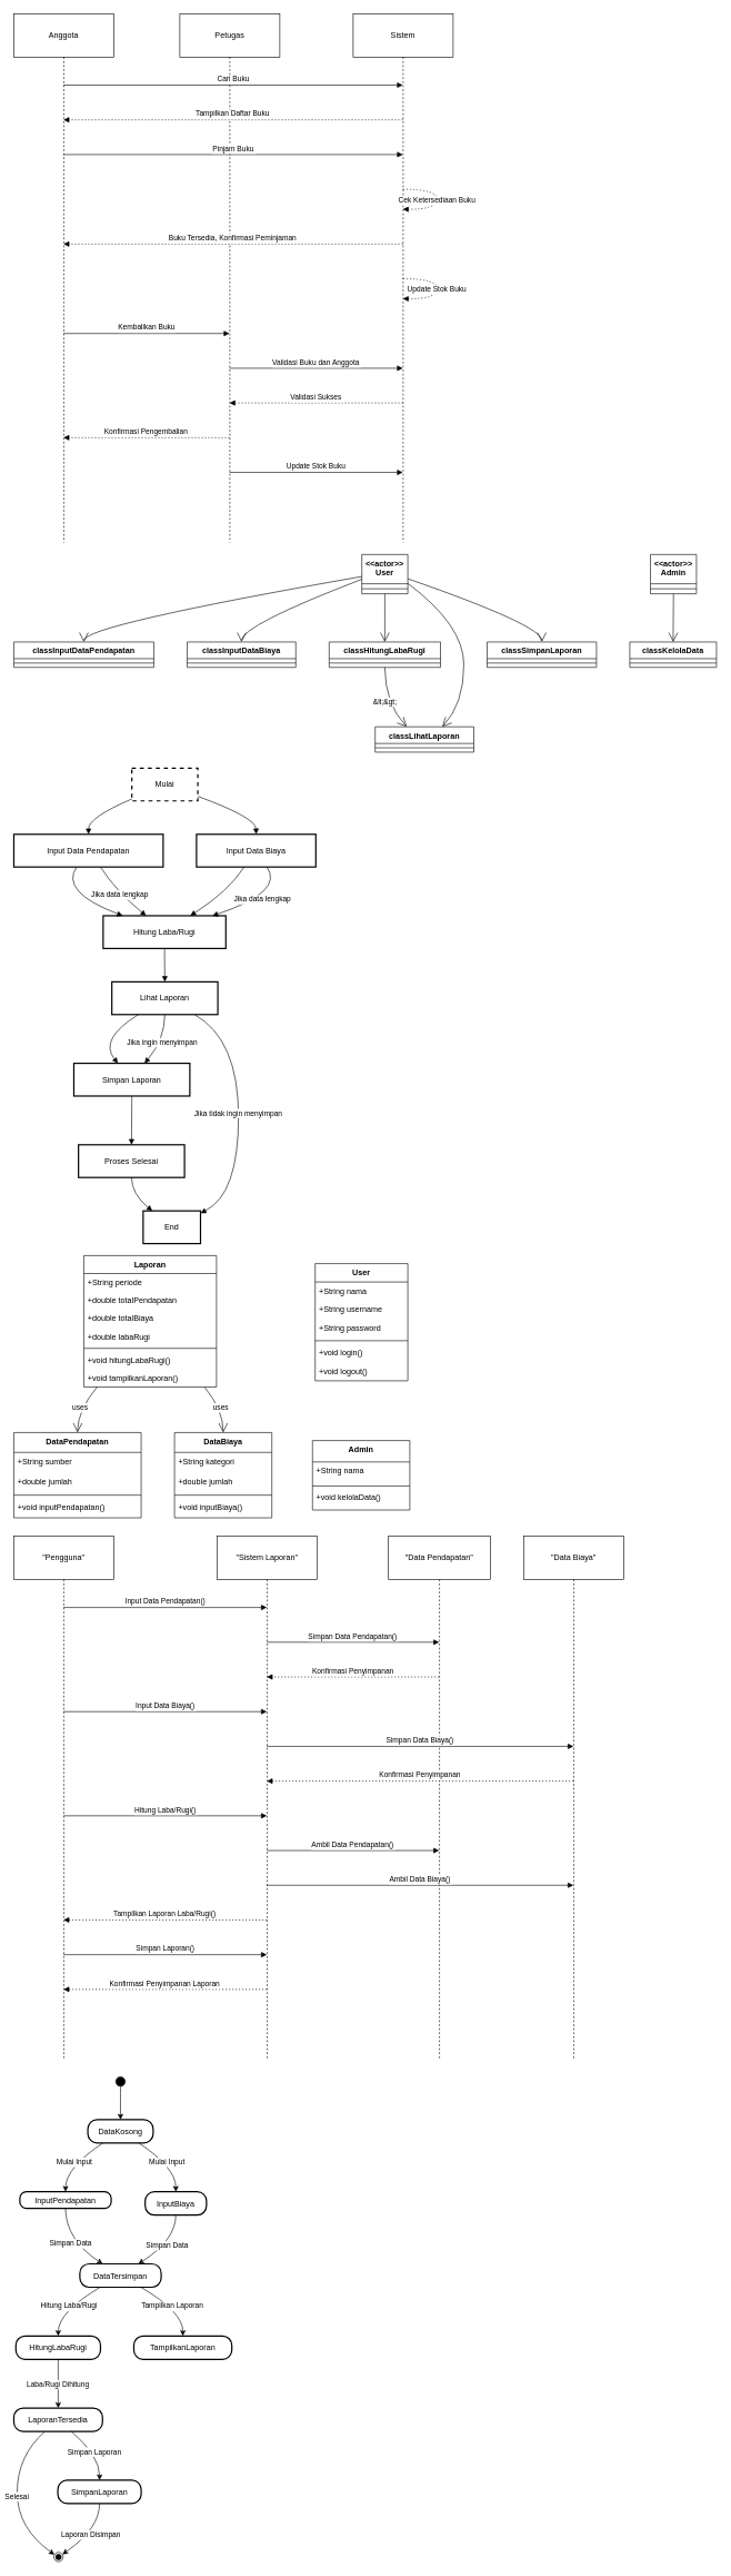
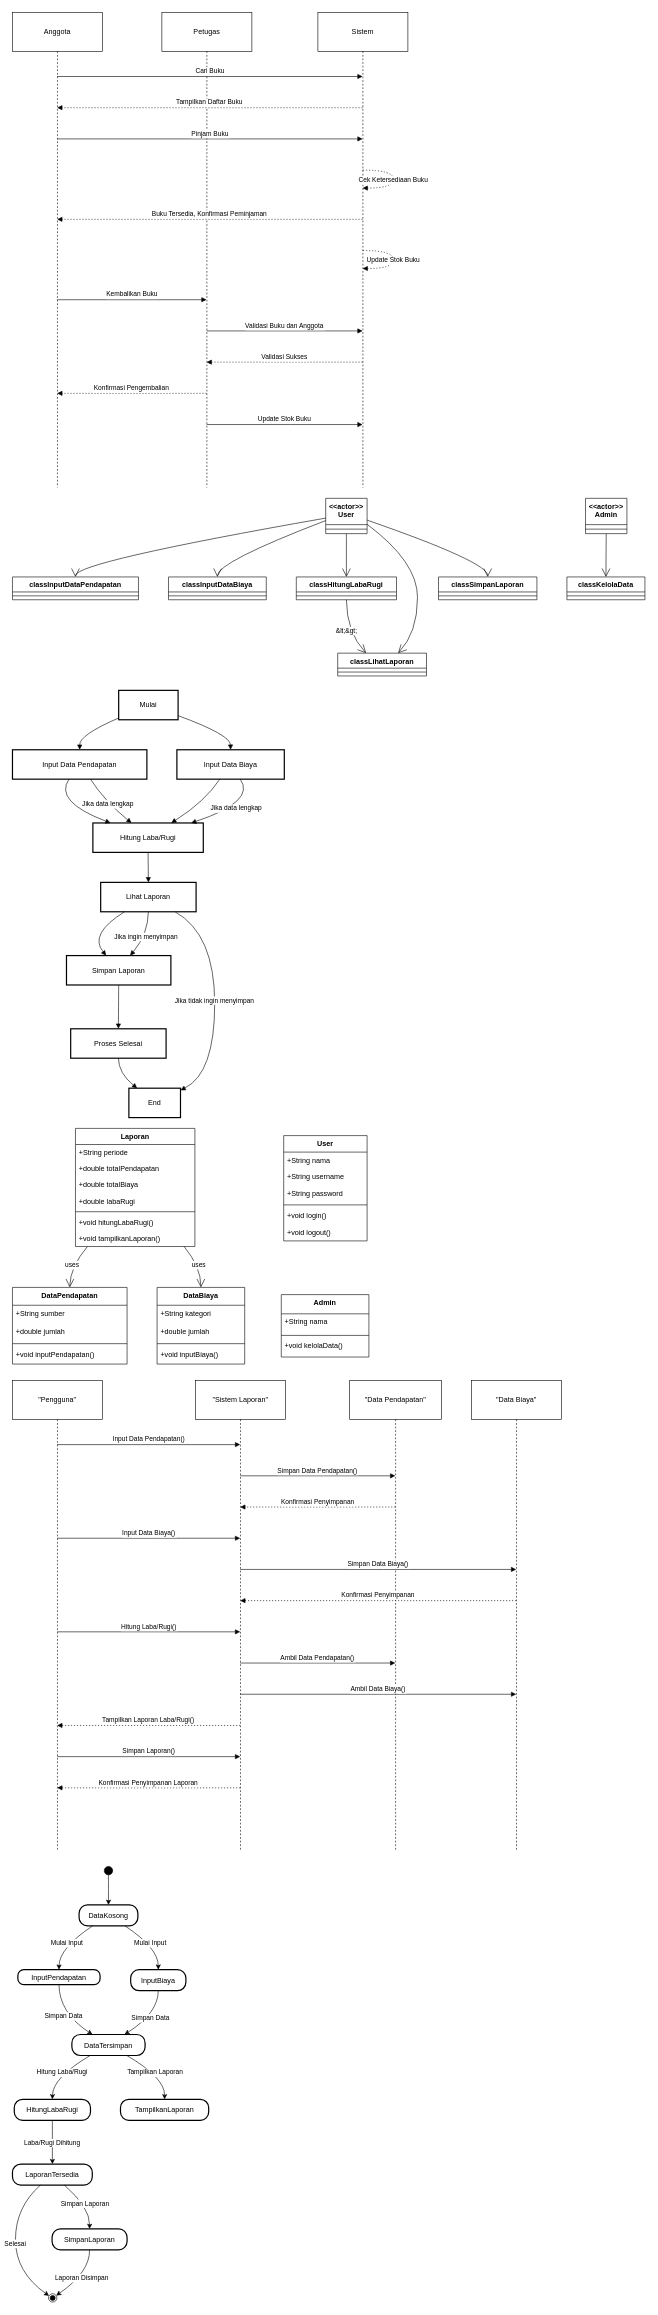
- <mxCell id="39" value="Mulai" style="whiteSpace=wrap;strokeWidth=2;dashed=1;" vertex="1" parent="1"><mxGeometry x="197" y="1150" width="99" height="49" as="geometry" /></mxCell>
+ <mxCell id="39" value="Mulai" style="whiteSpace=wrap;strokeWidth=2;" vertex="1" parent="1"><mxGeometry x="197" y="1150" width="99" height="49" as="geometry" /></mxCell>
